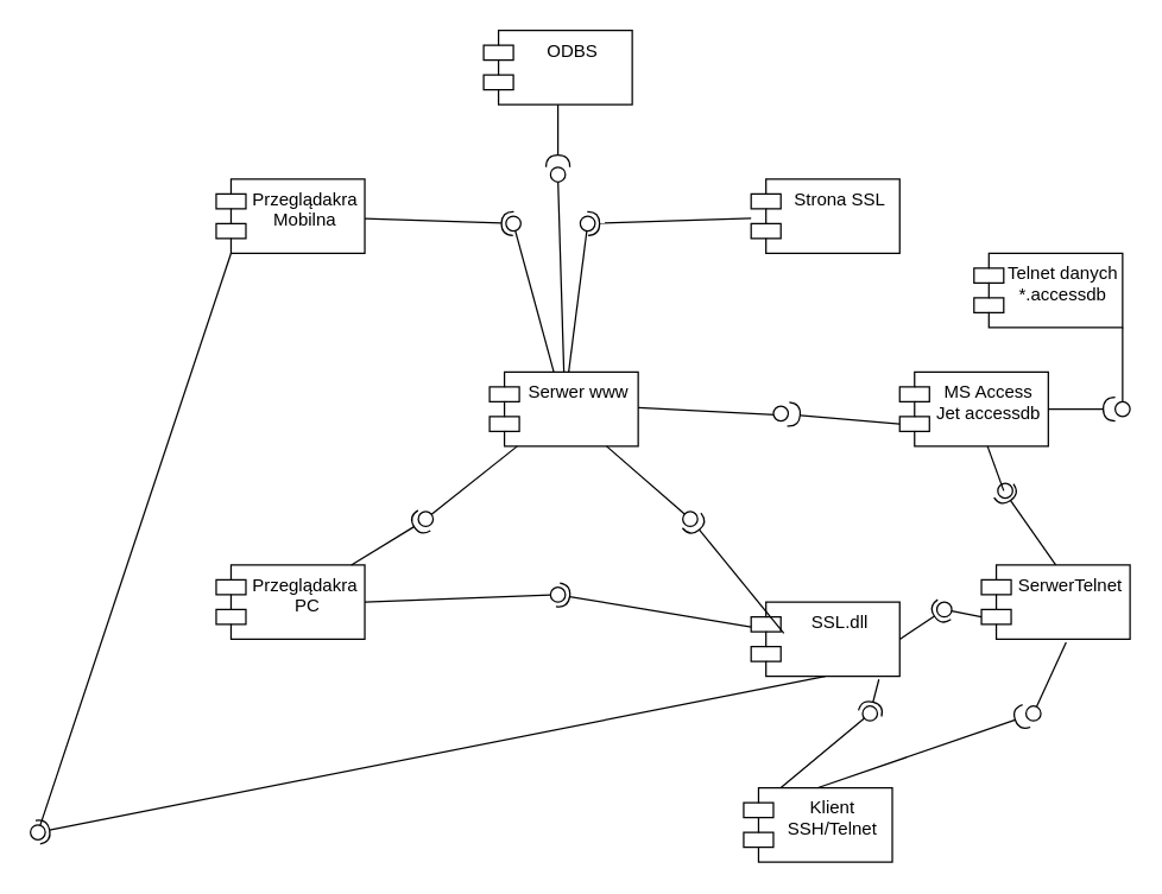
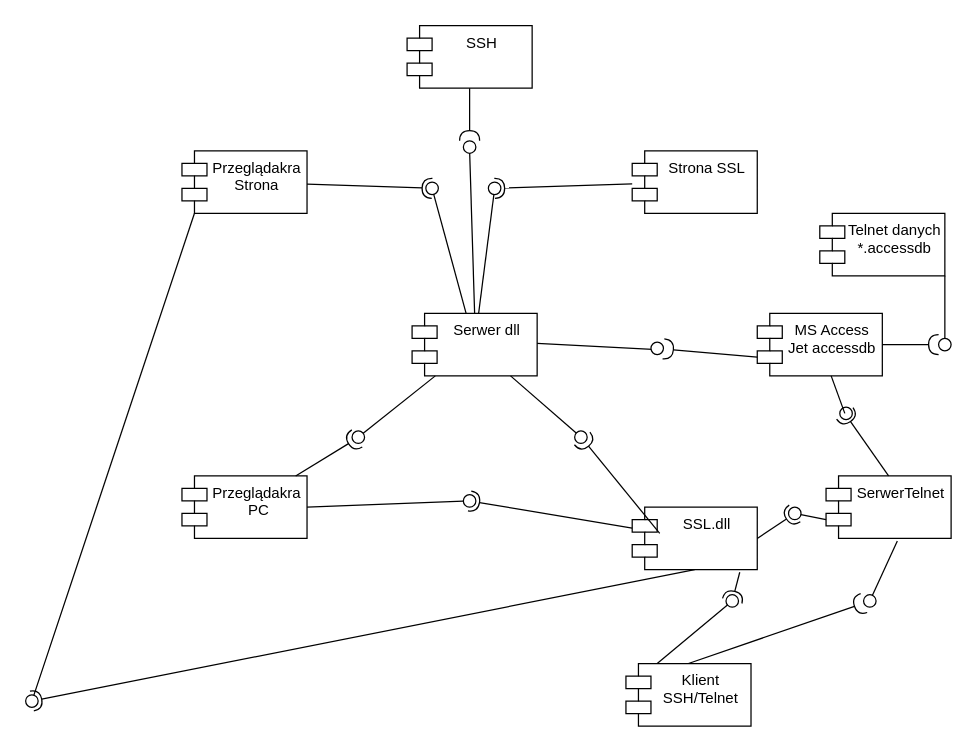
- <mxCell id="47" value="ODBS" style="shape=module;align=left;spacingLeft=20;align=center;verticalAlign=top;" vertex="1" parent="1"><mxGeometry x="325" y="20" width="100" height="50" as="geometry" /></mxCell>
+ <mxCell id="47" value="SSH" style="shape=module;align=left;spacingLeft=20;align=center;verticalAlign=top;" vertex="1" parent="1"><mxGeometry x="325" y="20" width="100" height="50" as="geometry" /></mxCell>
- <mxCell id="3" value="Przeglądakra&#10;Mobilna" style="shape=module;align=left;spacingLeft=20;align=center;verticalAlign=top;" vertex="1" parent="1"><mxGeometry x="145" y="120" width="100" height="50" as="geometry" /></mxCell>
+ <mxCell id="3" value="Przeglądakra&#10;Strona" style="shape=module;align=left;spacingLeft=20;align=center;verticalAlign=top;" vertex="1" parent="1"><mxGeometry x="145" y="120" width="100" height="50" as="geometry" /></mxCell>
- <mxCell id="2" value="Serwer www" style="shape=module;align=left;spacingLeft=20;align=center;verticalAlign=top;" vertex="1" parent="1"><mxGeometry x="329" y="250" width="100" height="50" as="geometry" /></mxCell>
+ <mxCell id="2" value="Serwer dll" style="shape=module;align=left;spacingLeft=20;align=center;verticalAlign=top;" vertex="1" parent="1"><mxGeometry x="329" y="250" width="100" height="50" as="geometry" /></mxCell>
